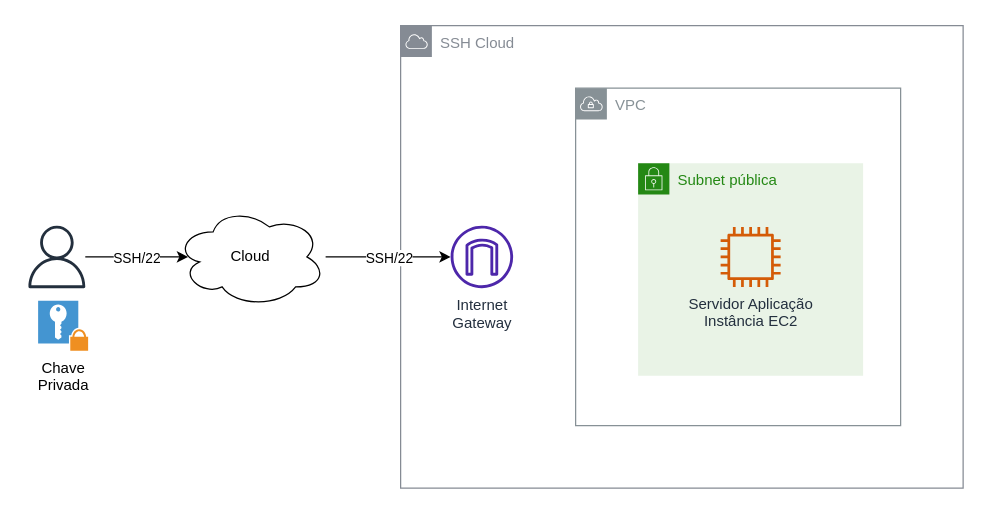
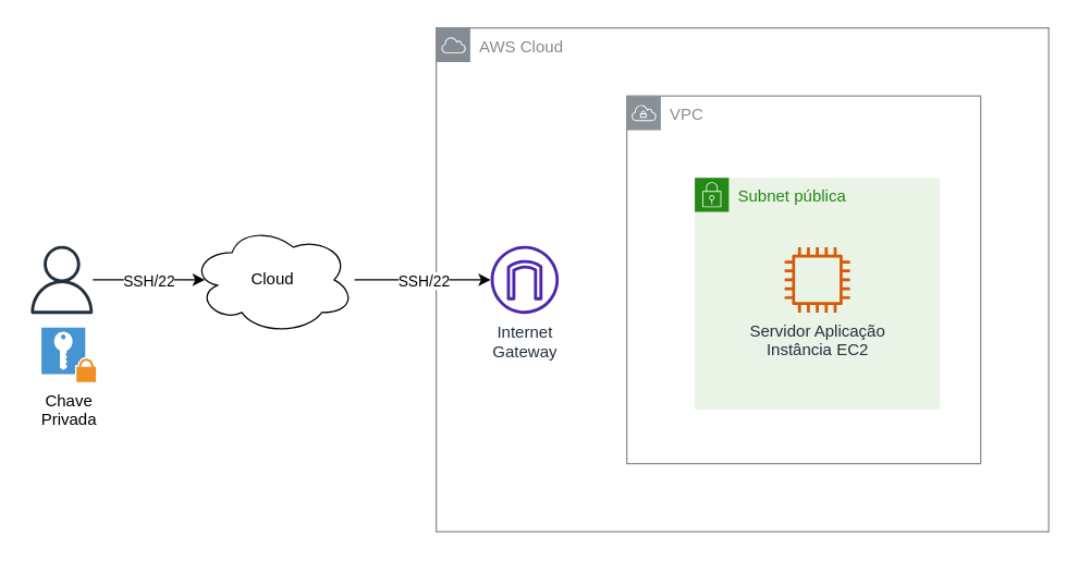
- <mxCell id="2" value="SSH Cloud" style="sketch=0;outlineConnect=0;gradientColor=none;html=1;whiteSpace=wrap;fontSize=12;fontStyle=0;shape=mxgraph.aws4.group;grIcon=mxgraph.aws4.group_aws_cloud;strokeColor=#858B94;fillColor=none;verticalAlign=top;align=left;spacingLeft=30;fontColor=#858B94;dashed=0;" parent="1" vertex="1"><mxGeometry x="320" y="20" width="450" height="370" as="geometry" /></mxCell>
+ <mxCell id="2" value="AWS Cloud" style="sketch=0;outlineConnect=0;gradientColor=none;html=1;whiteSpace=wrap;fontSize=12;fontStyle=0;shape=mxgraph.aws4.group;grIcon=mxgraph.aws4.group_aws_cloud;strokeColor=#858B94;fillColor=none;verticalAlign=top;align=left;spacingLeft=30;fontColor=#858B94;dashed=0;" parent="1" vertex="1"><mxGeometry x="320" y="20" width="450" height="370" as="geometry" /></mxCell>
